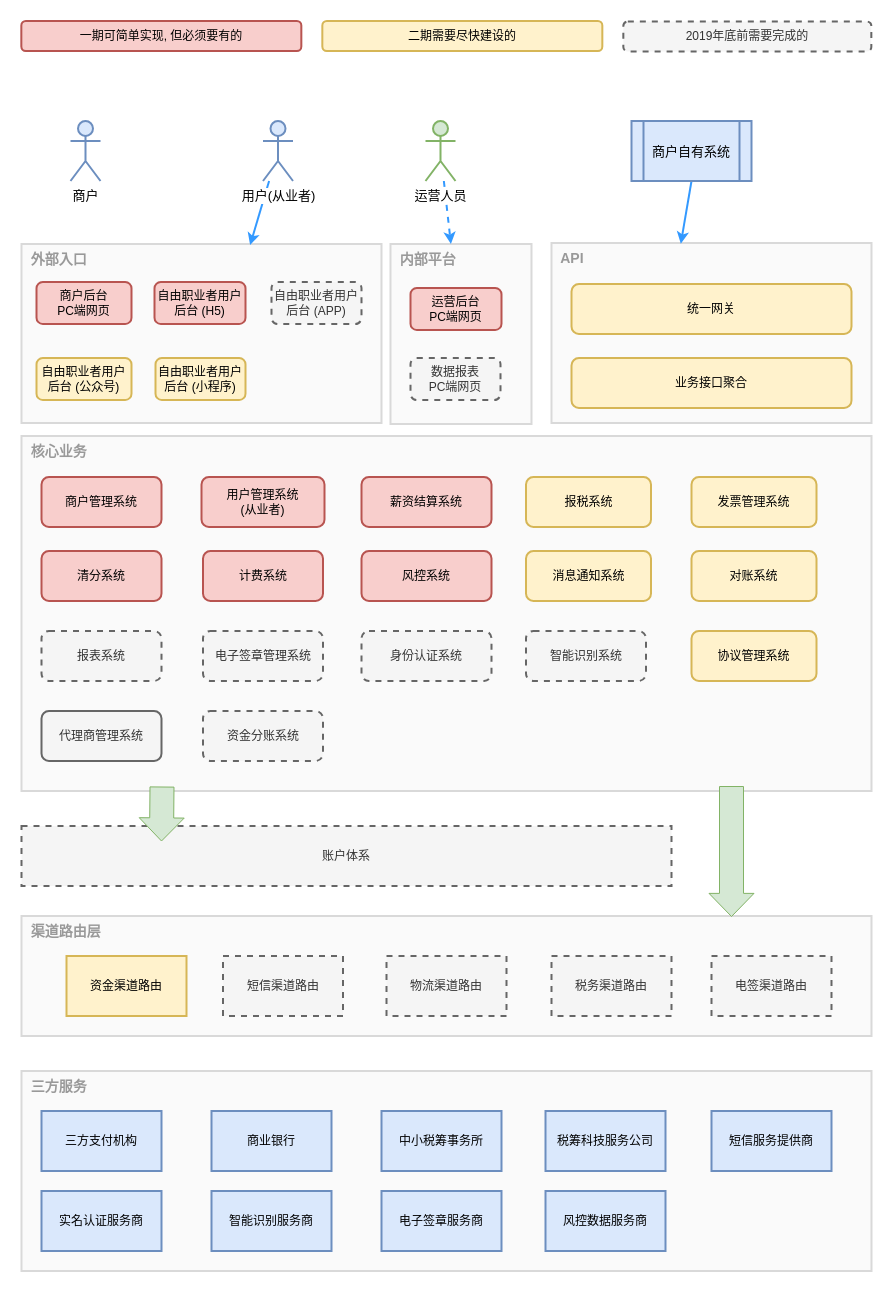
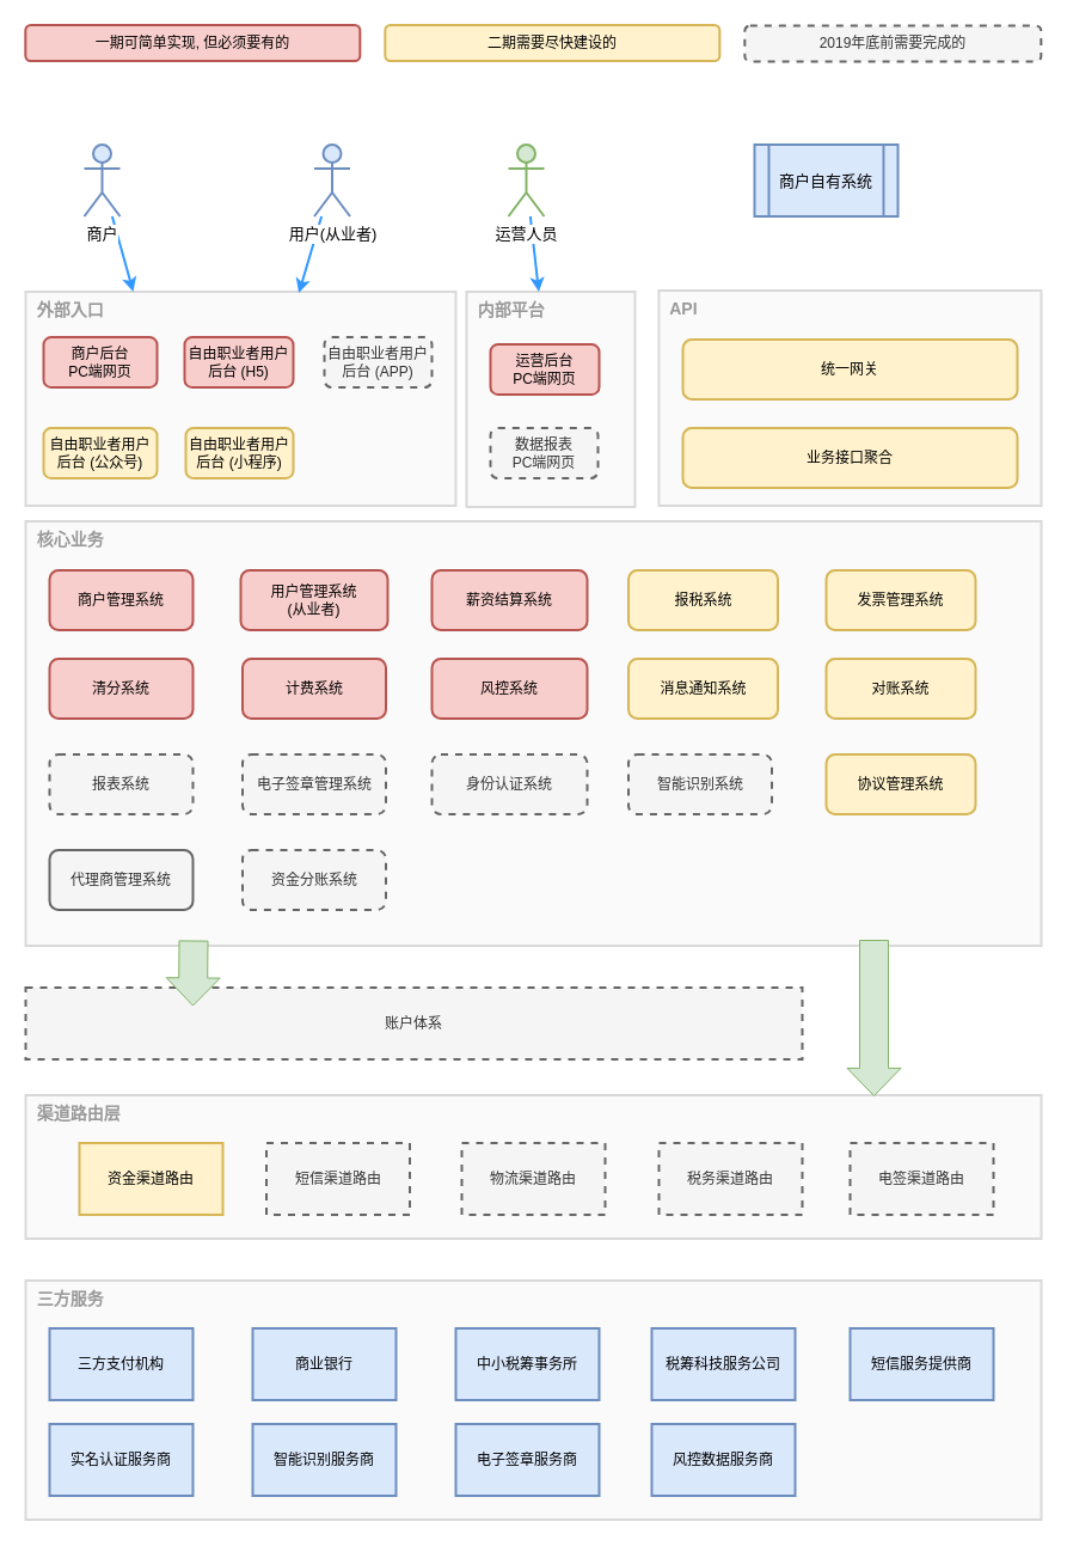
+ <mxCell id="54" style="edgeStyle=none;rounded=0;orthogonalLoop=1;jettySize=auto;html=1;entryX=0.25;entryY=0;entryDx=0;entryDy=0;strokeWidth=2;strokeColor=#3399FF;" edge="1" parent="1" source="55" target="6"><mxGeometry relative="1" as="geometry" /></mxCell>
- <mxCell id="60" style="edgeStyle=none;rounded=0;orthogonalLoop=1;jettySize=auto;html=1;exitX=0.5;exitY=1;exitDx=0;exitDy=0;entryX=0.404;entryY=0.004;entryDx=0;entryDy=0;entryPerimeter=0;strokeColor=#3399FF;strokeWidth=2;" edge="1" parent="1" source="61" target="51"><mxGeometry relative="1" as="geometry" /></mxCell>
- <mxCell id="58" style="rounded=0;orthogonalLoop=1;jettySize=auto;html=1;strokeWidth=2;strokeColor=#3399FF;dashed=1;" edge="1" parent="1" source="59" target="5"><mxGeometry relative="1" as="geometry" /></mxCell>
+ <mxCell id="58" style="rounded=0;orthogonalLoop=1;jettySize=auto;html=1;strokeWidth=2;strokeColor=#3399FF;" edge="1" parent="1" source="59" target="5"><mxGeometry relative="1" as="geometry" /></mxCell>
